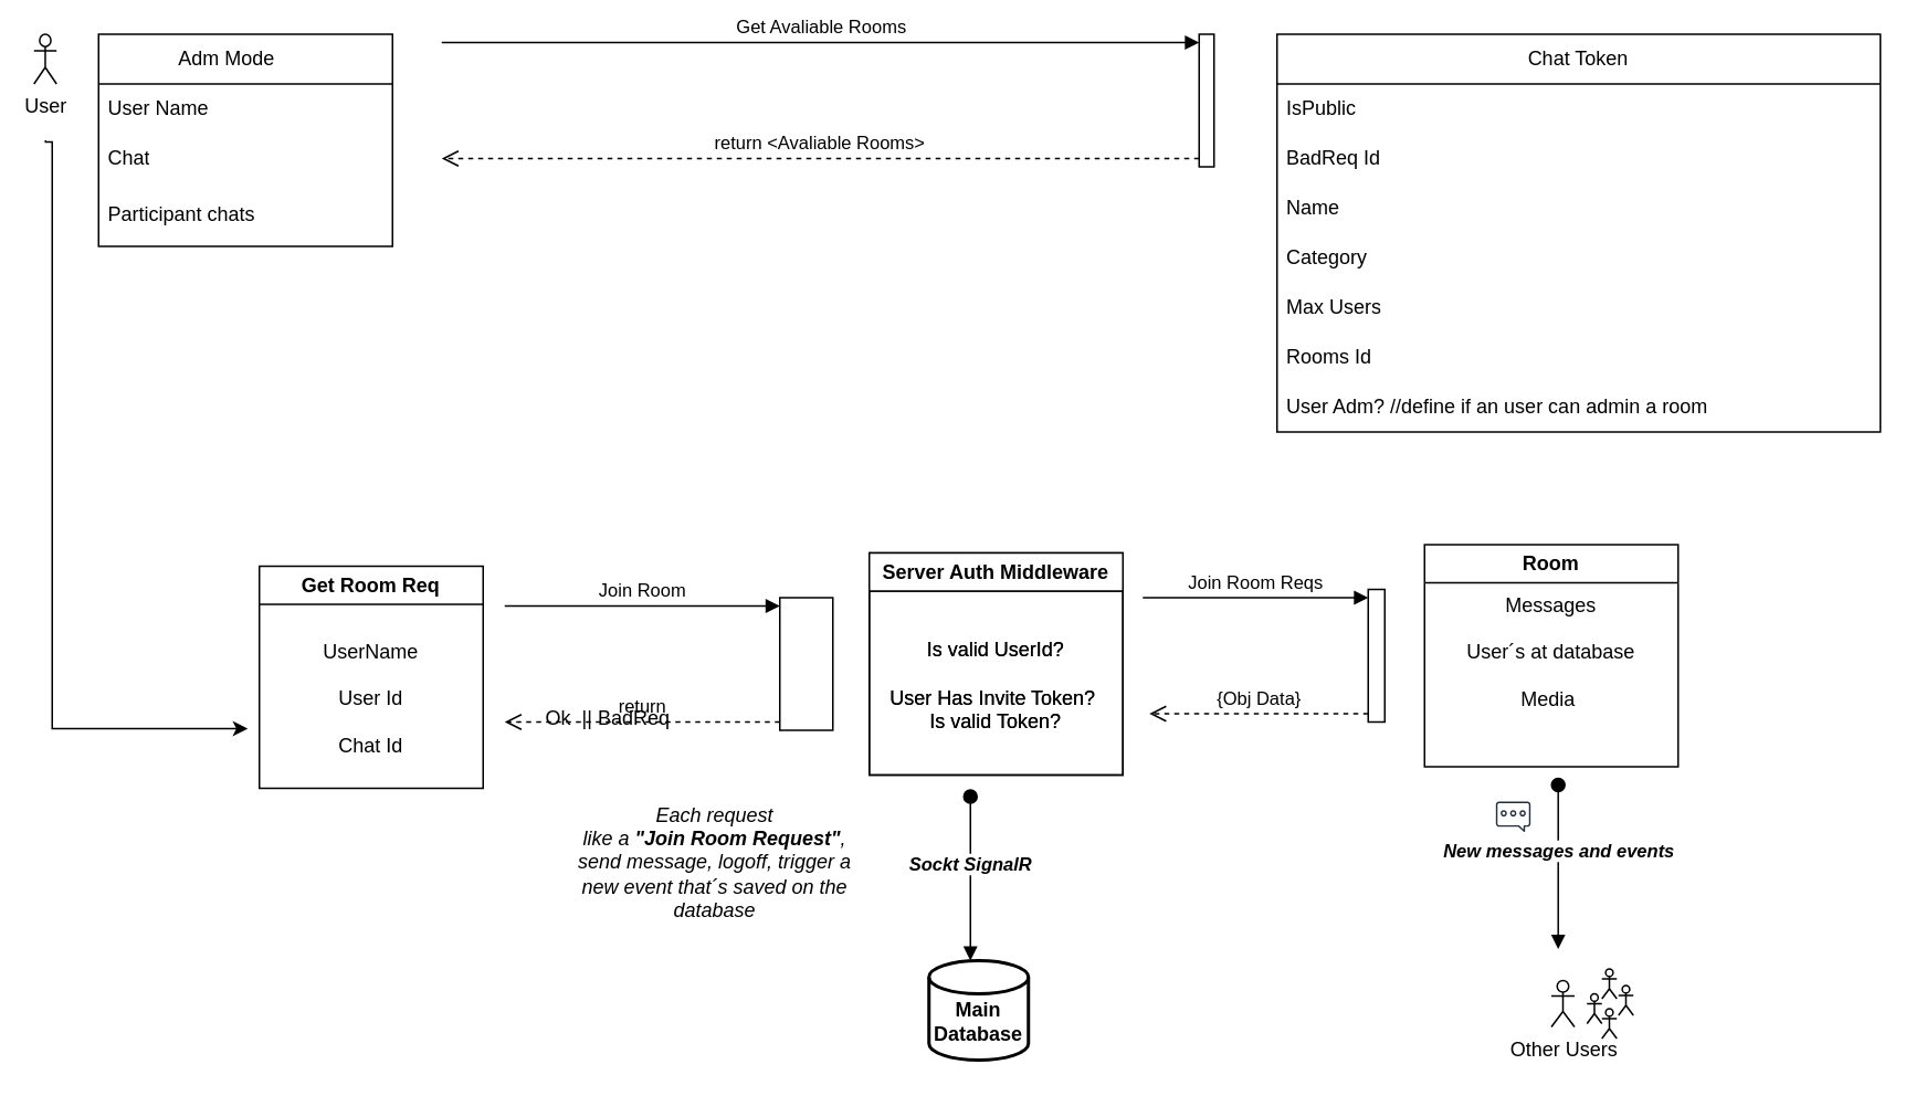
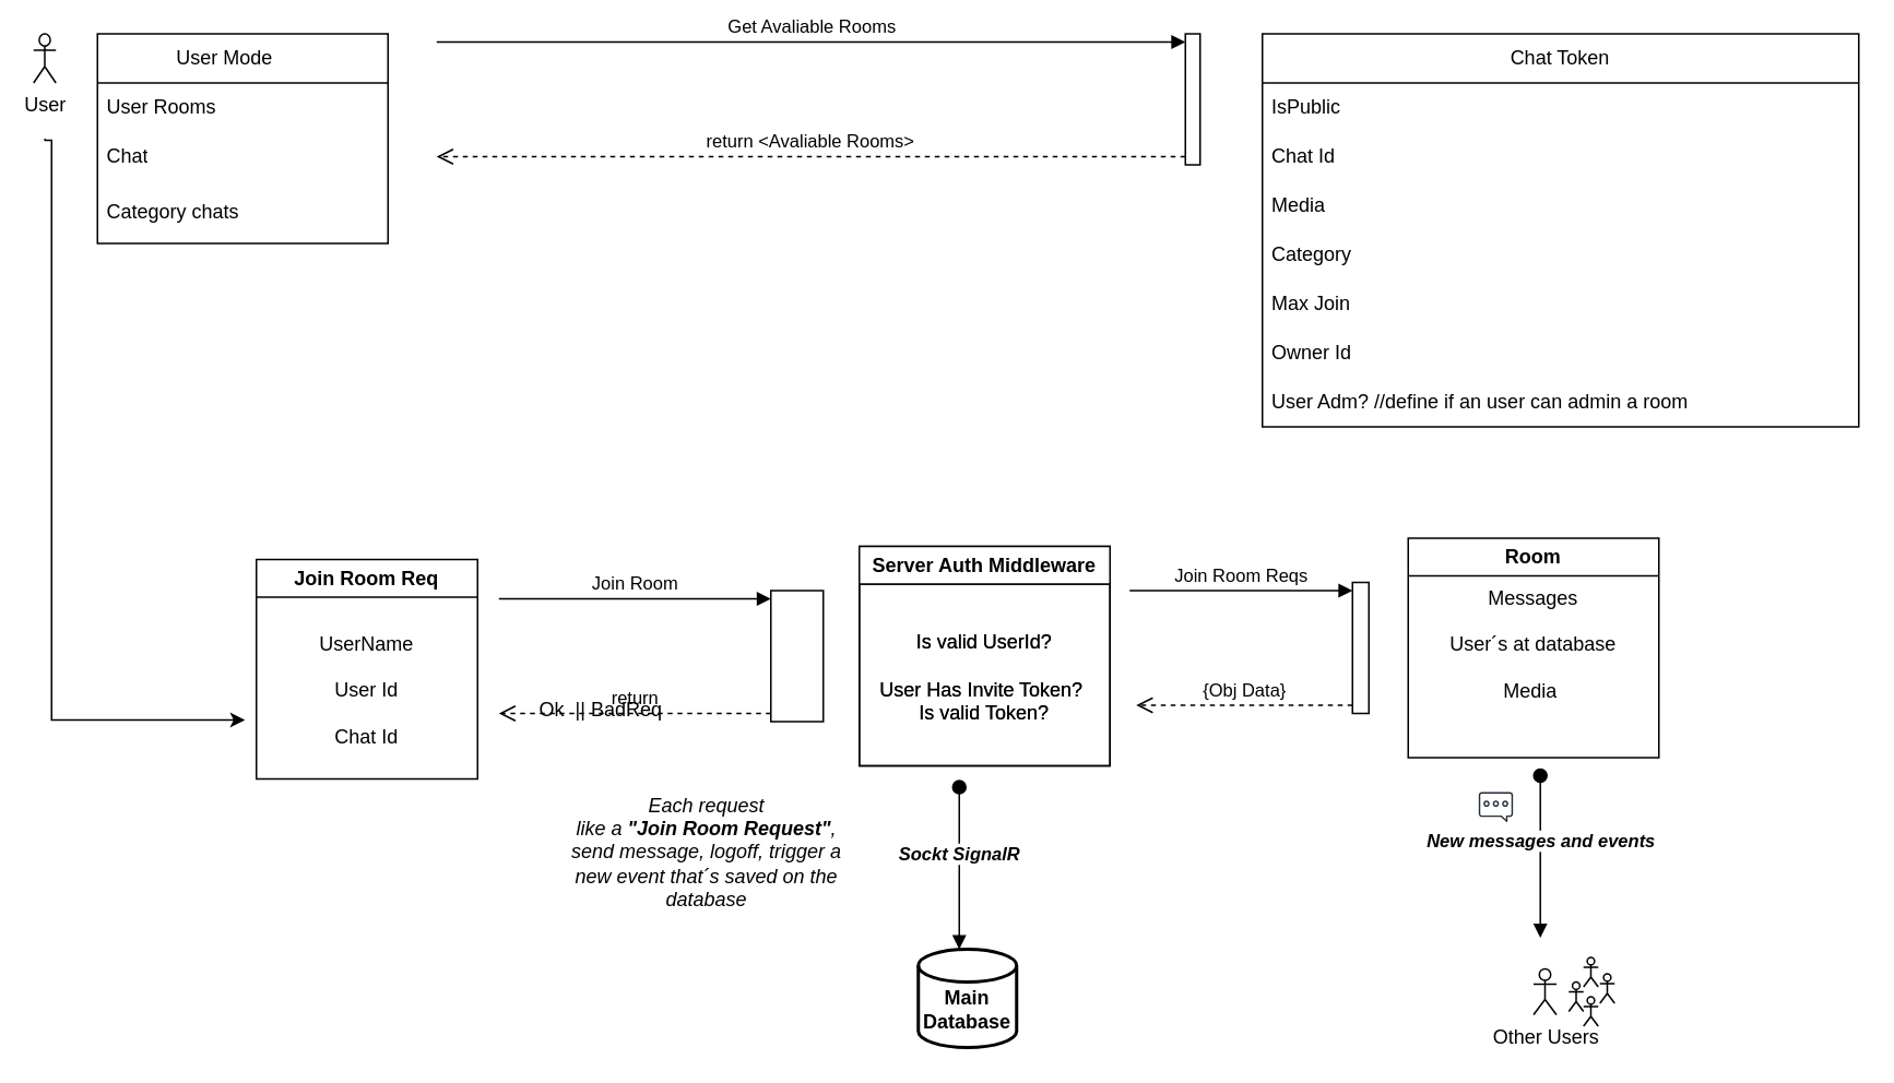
- <mxCell id="12" value="Adm Mode&lt;span style=&quot;white-space: pre;&quot;&gt;&#09;&lt;/span&gt;" style="swimlane;fontStyle=0;childLayout=stackLayout;horizontal=1;startSize=30;horizontalStack=0;resizeParent=1;resizeParentMax=0;resizeLast=0;collapsible=1;marginBottom=0;whiteSpace=wrap;html=1;" vertex="1" parent="1"><mxGeometry x="59" y="20" width="177.33" height="128" as="geometry" /></mxCell>
+ <mxCell id="12" value="User Mode&lt;span style=&quot;white-space: pre;&quot;&gt;&#09;&lt;/span&gt;" style="swimlane;fontStyle=0;childLayout=stackLayout;horizontal=1;startSize=30;horizontalStack=0;resizeParent=1;resizeParentMax=0;resizeLast=0;collapsible=1;marginBottom=0;whiteSpace=wrap;html=1;" vertex="1" parent="1"><mxGeometry x="59" y="20" width="177.33" height="128" as="geometry" /></mxCell>
- <mxCell id="13" value="User Name&lt;span style=&quot;white-space: pre;&quot;&gt;&#09;&lt;/span&gt;" style="text;strokeColor=none;fillColor=none;align=left;verticalAlign=middle;spacingLeft=4;spacingRight=4;overflow=hidden;points=[[0,0.5],[1,0.5]];portConstraint=eastwest;rotatable=0;whiteSpace=wrap;html=1;" vertex="1" parent="12"><mxGeometry y="30" width="177.33" height="30" as="geometry" /></mxCell>
+ <mxCell id="13" value="User Rooms&lt;span style=&quot;white-space: pre;&quot;&gt;&#09;&lt;/span&gt;" style="text;strokeColor=none;fillColor=none;align=left;verticalAlign=middle;spacingLeft=4;spacingRight=4;overflow=hidden;points=[[0,0.5],[1,0.5]];portConstraint=eastwest;rotatable=0;whiteSpace=wrap;html=1;" vertex="1" parent="12"><mxGeometry y="30" width="177.33" height="30" as="geometry" /></mxCell>
- <mxCell id="4" value="BadReq Id" style="text;strokeColor=none;fillColor=none;align=left;verticalAlign=middle;spacingLeft=4;spacingRight=4;overflow=hidden;points=[[0,0.5],[1,0.5]];portConstraint=eastwest;rotatable=0;whiteSpace=wrap;html=1;" vertex="1" parent="2"><mxGeometry y="60" width="364" height="30" as="geometry" /></mxCell>
+ <mxCell id="4" value="Chat Id" style="text;strokeColor=none;fillColor=none;align=left;verticalAlign=middle;spacingLeft=4;spacingRight=4;overflow=hidden;points=[[0,0.5],[1,0.5]];portConstraint=eastwest;rotatable=0;whiteSpace=wrap;html=1;" vertex="1" parent="2"><mxGeometry y="60" width="364" height="30" as="geometry" /></mxCell>
- <mxCell id="5" value="Name&lt;span style=&quot;white-space: pre;&quot;&gt;&#09;&lt;/span&gt;" style="text;strokeColor=none;fillColor=none;align=left;verticalAlign=middle;spacingLeft=4;spacingRight=4;overflow=hidden;points=[[0,0.5],[1,0.5]];portConstraint=eastwest;rotatable=0;whiteSpace=wrap;html=1;" vertex="1" parent="2"><mxGeometry y="90" width="364" height="30" as="geometry" /></mxCell>
+ <mxCell id="5" value="Media&lt;span style=&quot;white-space: pre;&quot;&gt;&#09;&lt;/span&gt;" style="text;strokeColor=none;fillColor=none;align=left;verticalAlign=middle;spacingLeft=4;spacingRight=4;overflow=hidden;points=[[0,0.5],[1,0.5]];portConstraint=eastwest;rotatable=0;whiteSpace=wrap;html=1;" vertex="1" parent="2"><mxGeometry y="90" width="364" height="30" as="geometry" /></mxCell>
- <mxCell id="15" value="Participant chats" style="text;strokeColor=none;fillColor=none;align=left;verticalAlign=middle;spacingLeft=4;spacingRight=4;overflow=hidden;points=[[0,0.5],[1,0.5]];portConstraint=eastwest;rotatable=0;whiteSpace=wrap;html=1;" vertex="1" parent="12"><mxGeometry y="90" width="177.33" height="38" as="geometry" /></mxCell>
+ <mxCell id="15" value="Category chats" style="text;strokeColor=none;fillColor=none;align=left;verticalAlign=middle;spacingLeft=4;spacingRight=4;overflow=hidden;points=[[0,0.5],[1,0.5]];portConstraint=eastwest;rotatable=0;whiteSpace=wrap;html=1;" vertex="1" parent="12"><mxGeometry y="90" width="177.33" height="38" as="geometry" /></mxCell>
- <mxCell id="7" value="Max Users" style="text;strokeColor=none;fillColor=none;align=left;verticalAlign=middle;spacingLeft=4;spacingRight=4;overflow=hidden;points=[[0,0.5],[1,0.5]];portConstraint=eastwest;rotatable=0;whiteSpace=wrap;html=1;" vertex="1" parent="2"><mxGeometry y="150" width="364" height="30" as="geometry" /></mxCell>
+ <mxCell id="7" value="Max Join" style="text;strokeColor=none;fillColor=none;align=left;verticalAlign=middle;spacingLeft=4;spacingRight=4;overflow=hidden;points=[[0,0.5],[1,0.5]];portConstraint=eastwest;rotatable=0;whiteSpace=wrap;html=1;" vertex="1" parent="2"><mxGeometry y="150" width="364" height="30" as="geometry" /></mxCell>
- <mxCell id="8" value="Rooms Id" style="text;strokeColor=none;fillColor=none;align=left;verticalAlign=middle;spacingLeft=4;spacingRight=4;overflow=hidden;points=[[0,0.5],[1,0.5]];portConstraint=eastwest;rotatable=0;whiteSpace=wrap;html=1;" vertex="1" parent="2"><mxGeometry y="180" width="364" height="30" as="geometry" /></mxCell>
+ <mxCell id="8" value="Owner Id" style="text;strokeColor=none;fillColor=none;align=left;verticalAlign=middle;spacingLeft=4;spacingRight=4;overflow=hidden;points=[[0,0.5],[1,0.5]];portConstraint=eastwest;rotatable=0;whiteSpace=wrap;html=1;" vertex="1" parent="2"><mxGeometry y="180" width="364" height="30" as="geometry" /></mxCell>
- <mxCell id="19" value="Get Room Req" style="swimlane;whiteSpace=wrap;html=1;" vertex="1" parent="1"><mxGeometry x="156" y="341" width="135" height="134" as="geometry" /></mxCell>
+ <mxCell id="19" value="Join Room Req" style="swimlane;whiteSpace=wrap;html=1;" vertex="1" parent="1"><mxGeometry x="156" y="341" width="135" height="134" as="geometry" /></mxCell>
